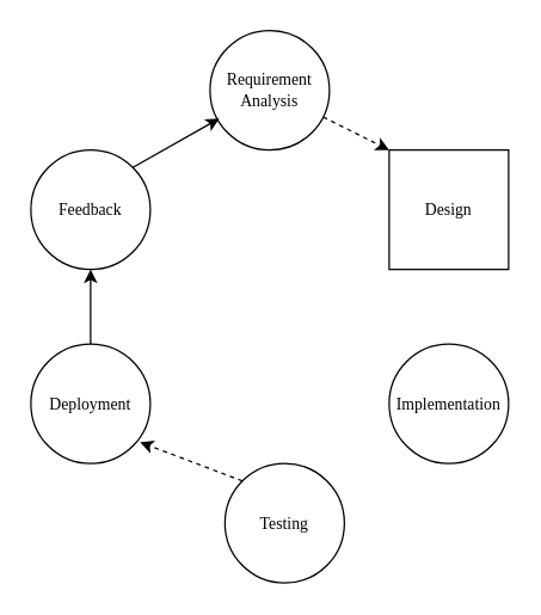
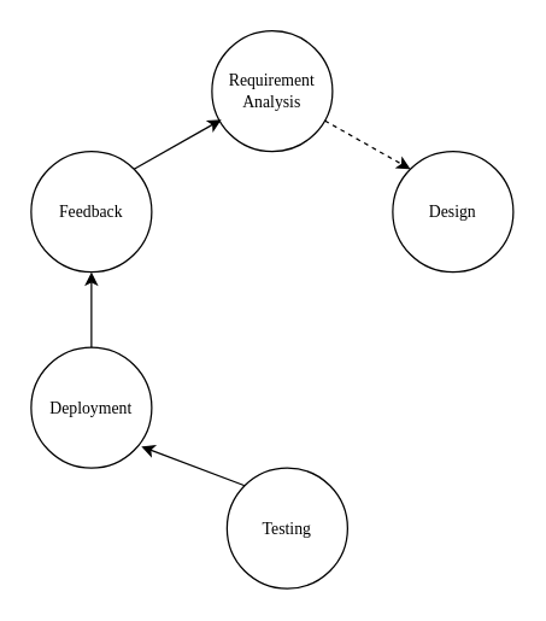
- <mxCell id="9" value="Design" style="whiteSpace=wrap;html=1;aspect=fixed;glass=0;fillColor=none;fontFamily=Times New Roman;fontSize=11;rounded=0;" parent="1" vertex="1"><mxGeometry x="260" y="100" width="80" height="80" as="geometry" /></mxCell>
+ <mxCell id="9" value="Design" style="ellipse;whiteSpace=wrap;html=1;aspect=fixed;glass=0;fillColor=none;fontFamily=Times New Roman;fontSize=11;" parent="1" vertex="1"><mxGeometry x="260" y="100" width="80" height="80" as="geometry" /></mxCell>
- <mxCell id="4" value="Implementation" style="ellipse;whiteSpace=wrap;html=1;aspect=fixed;glass=0;fillColor=none;fontFamily=Times New Roman;fontSize=11;" parent="1" vertex="1"><mxGeometry x="260" y="230" width="80" height="80" as="geometry" /></mxCell>
- <mxCell id="5" style="edgeStyle=none;rounded=1;orthogonalLoop=1;jettySize=auto;html=1;exitX=0;exitY=0;exitDx=0;exitDy=0;entryX=0.914;entryY=0.822;entryDx=0;entryDy=0;entryPerimeter=0;fontFamily=Times New Roman;fontSize=11;dashed=1;" parent="1" source="6" target="8" edge="1"><mxGeometry relative="1" as="geometry" /></mxCell>
+ <mxCell id="5" style="edgeStyle=none;rounded=1;orthogonalLoop=1;jettySize=auto;html=1;exitX=0;exitY=0;exitDx=0;exitDy=0;entryX=0.914;entryY=0.822;entryDx=0;entryDy=0;entryPerimeter=0;fontFamily=Times New Roman;fontSize=11;" parent="1" source="6" target="8" edge="1"><mxGeometry relative="1" as="geometry" /></mxCell>
